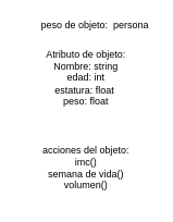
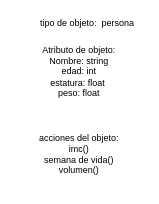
- <mxCell id="2" value="peso de objeto:&amp;nbsp; persona" style="text;html=1;align=center;verticalAlign=middle;whiteSpace=wrap;rounded=0;" vertex="1" parent="1"><mxGeometry x="46" y="20" width="140" height="20" as="geometry" /></mxCell>
+ <mxCell id="2" value="tipo de objeto:&amp;nbsp; persona" style="text;html=1;align=center;verticalAlign=middle;whiteSpace=wrap;rounded=0;" vertex="1" parent="1"><mxGeometry x="46" y="20" width="140" height="20" as="geometry" /></mxCell>
